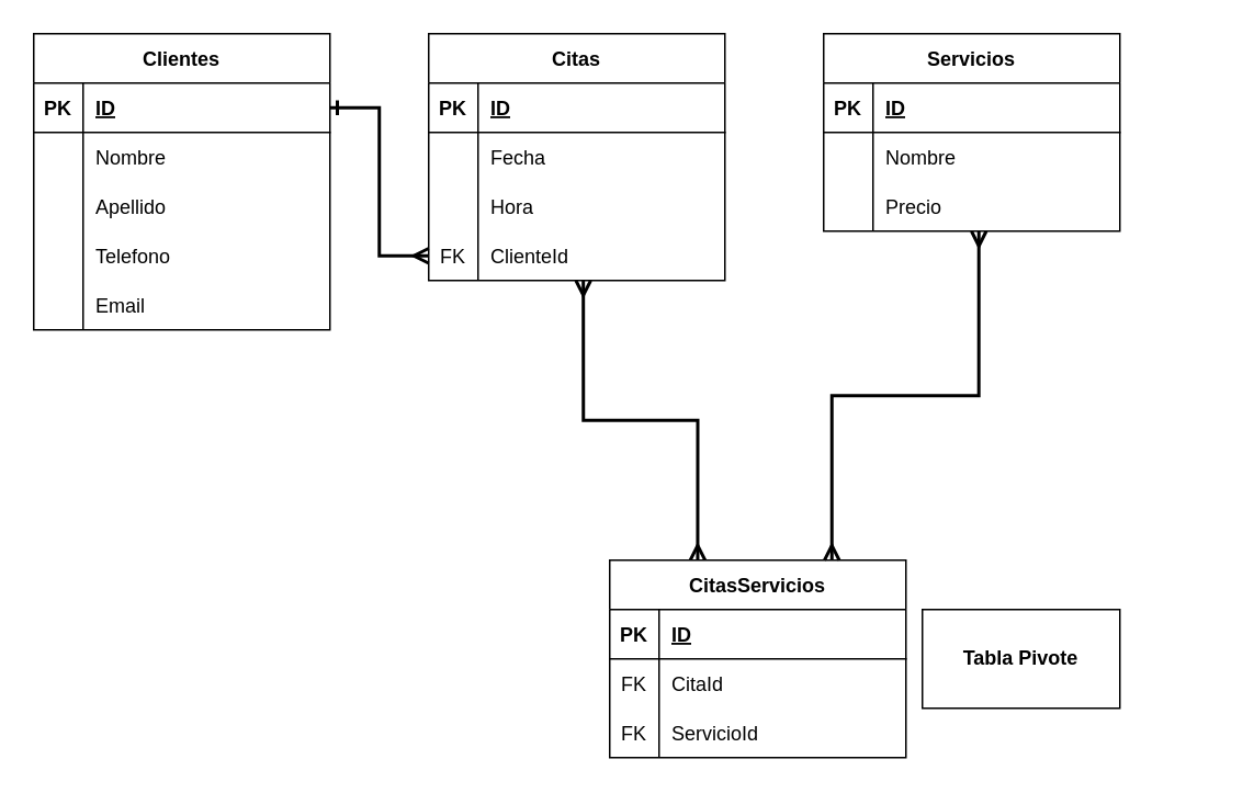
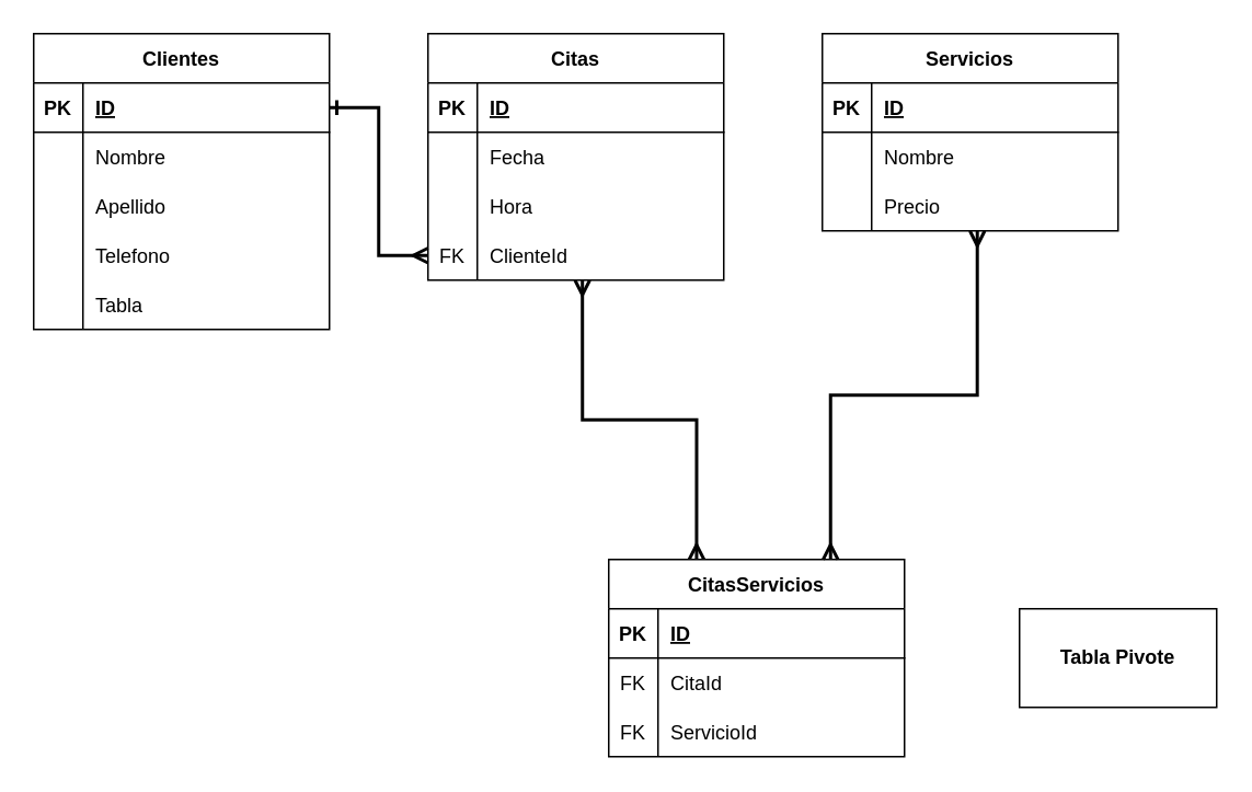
- <mxCell id="18" value="Email" style="shape=partialRectangle;connectable=0;fillColor=none;top=0;left=0;bottom=0;right=0;align=left;spacingLeft=6;overflow=hidden;" parent="16" vertex="1"><mxGeometry x="30" width="150" height="30" as="geometry"><mxRectangle width="150" height="30" as="alternateBounds" /></mxGeometry></mxCell>
+ <mxCell id="18" value="Tabla" style="shape=partialRectangle;connectable=0;fillColor=none;top=0;left=0;bottom=0;right=0;align=left;spacingLeft=6;overflow=hidden;" parent="16" vertex="1"><mxGeometry x="30" width="150" height="30" as="geometry"><mxRectangle width="150" height="30" as="alternateBounds" /></mxGeometry></mxCell>
- <mxCell id="54" value="Tabla Pivote" style="whiteSpace=wrap;html=1;startSize=30;fontStyle=1;" vertex="1" parent="1"><mxGeometry x="560" y="370" width="120" height="60" as="geometry" /></mxCell>
+ <mxCell id="54" value="Tabla Pivote" style="whiteSpace=wrap;html=1;startSize=30;fontStyle=1;" vertex="1" parent="1"><mxGeometry x="620" y="370" width="120" height="60" as="geometry" /></mxCell>
